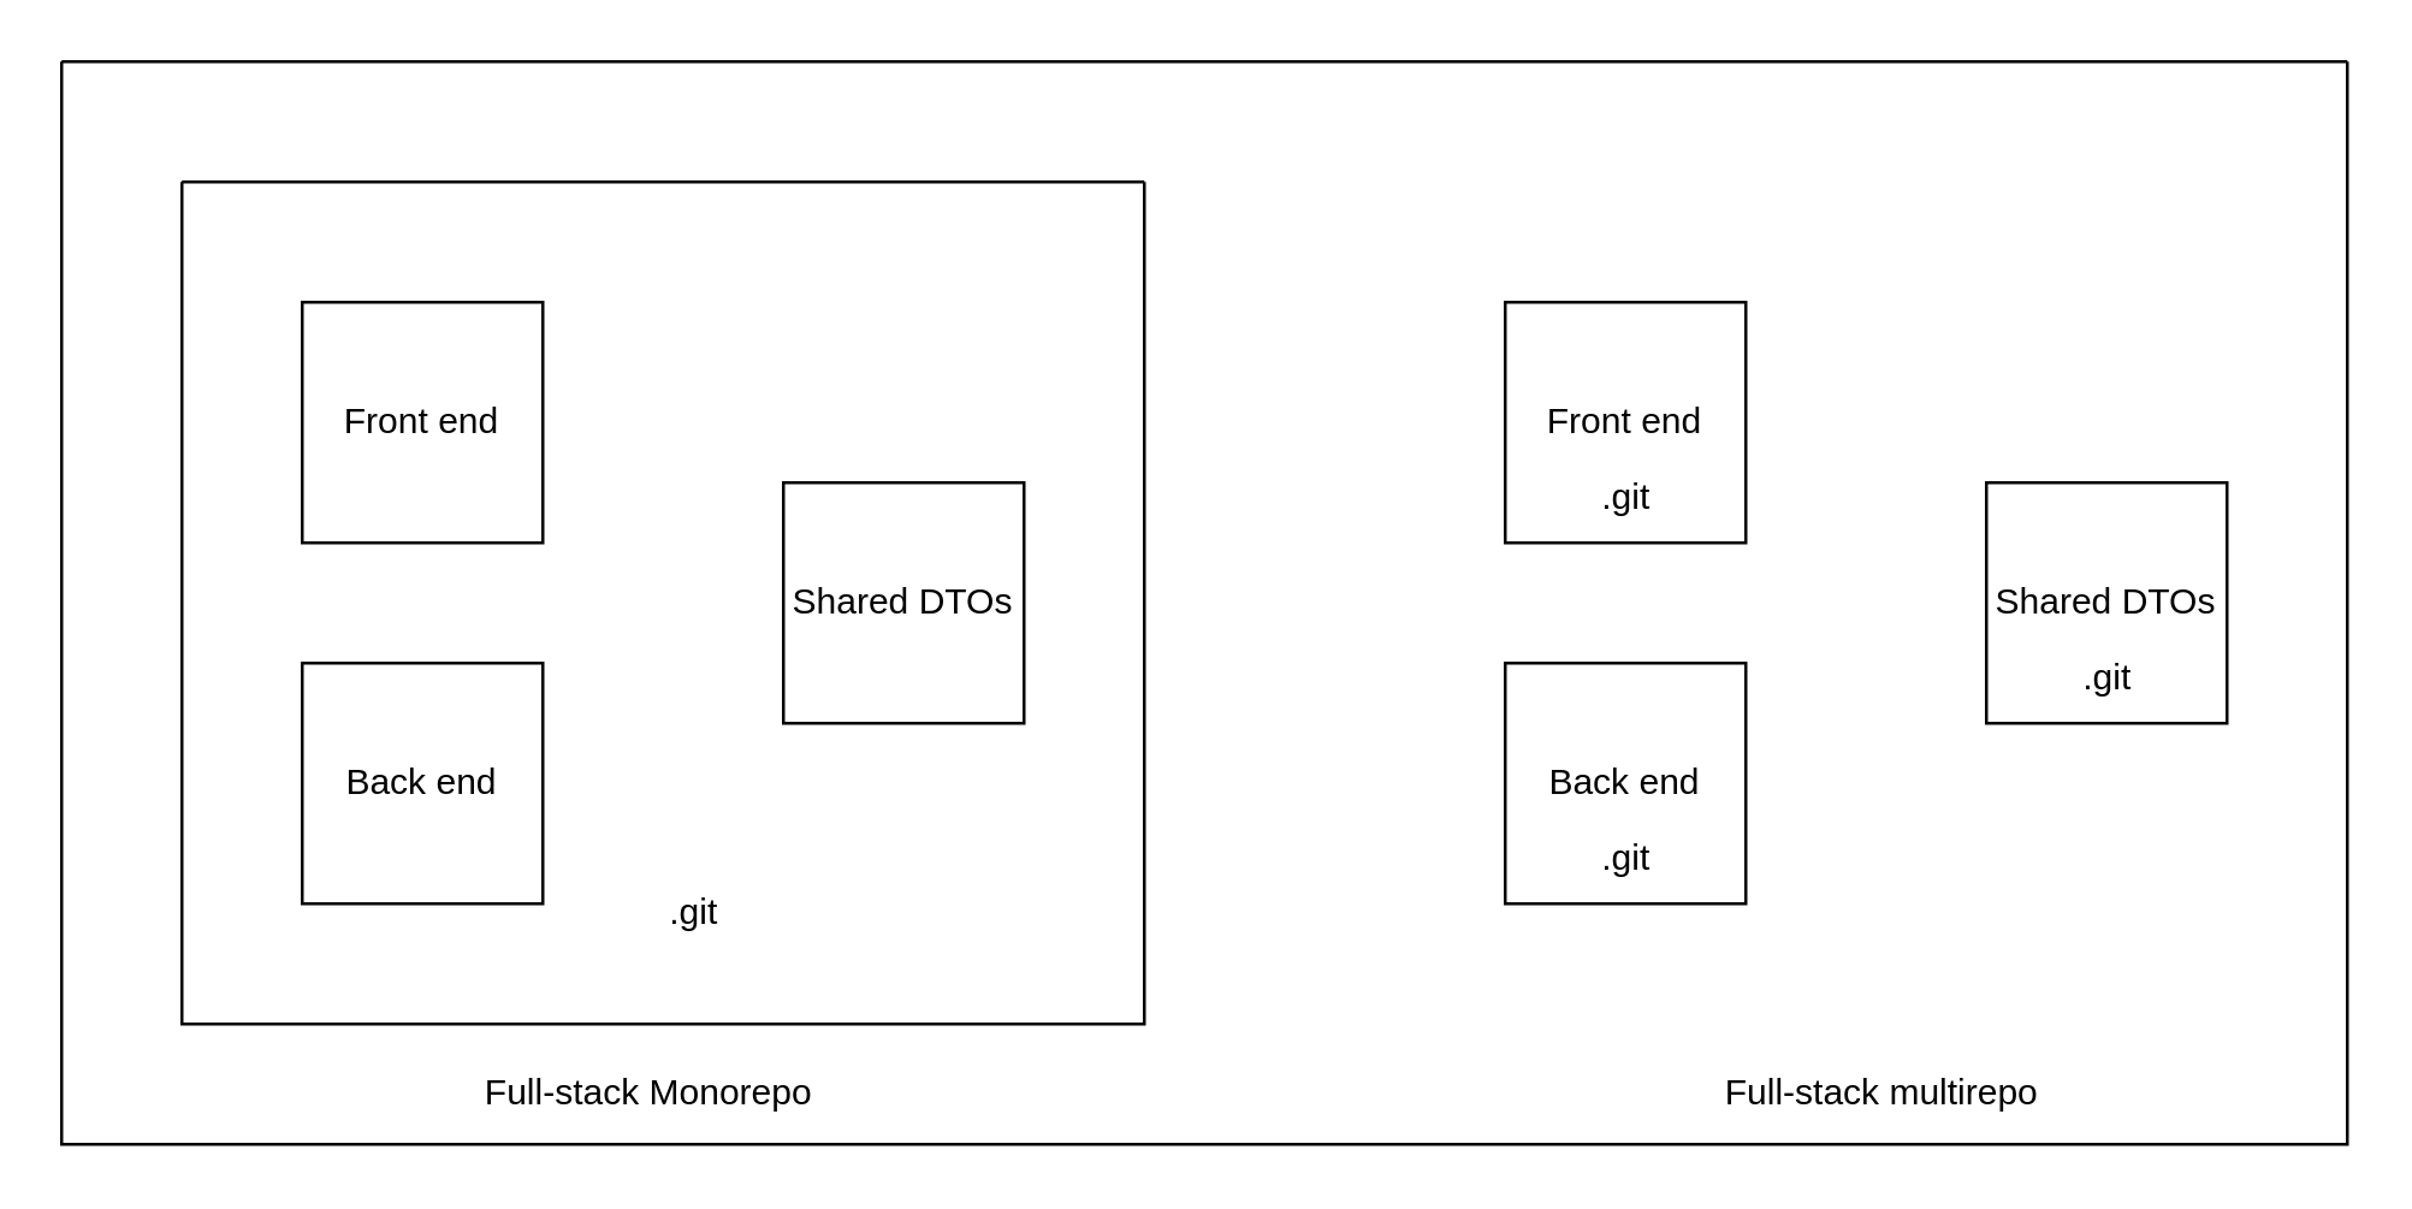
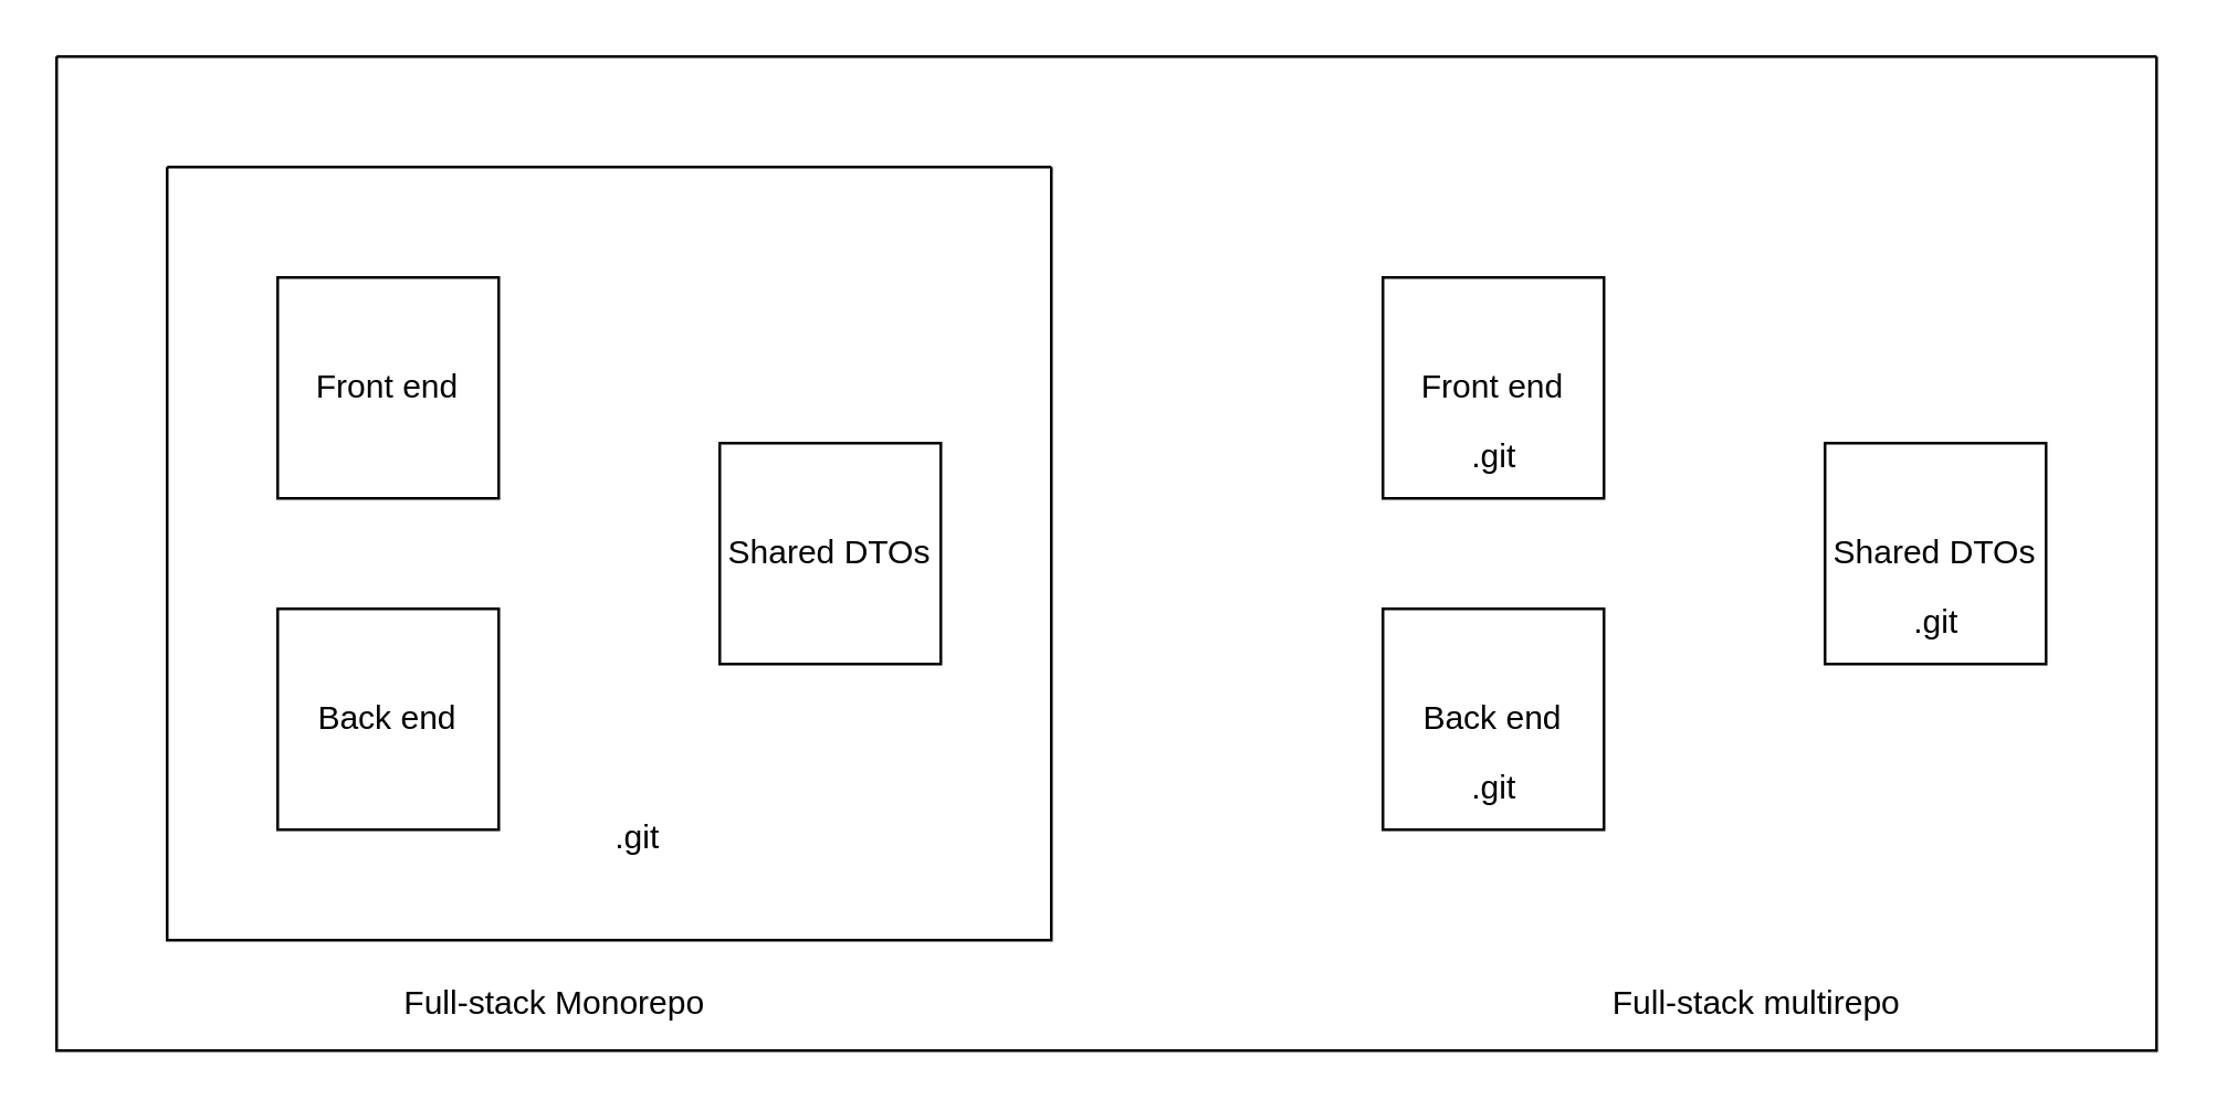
- <mxCell id="9" value="Full-stack Monorepo" style="text;html=1;align=center;verticalAlign=middle;resizable=0;points=[];autosize=1;strokeColor=none;fillColor=none;" vertex="1" parent="1"><mxGeometry x="150" y="348" width="130" height="30" as="geometry" /></mxCell>
+ <mxCell id="9" value="Full-stack Monorepo" style="text;html=1;align=center;verticalAlign=middle;resizable=0;points=[];autosize=1;strokeColor=none;fillColor=none;" vertex="1" parent="1"><mxGeometry x="135" y="348" width="130" height="30" as="geometry" /></mxCell>
- <mxCell id="10" value="Full-stack multirepo" style="text;html=1;align=center;verticalAlign=middle;resizable=0;points=[];autosize=1;strokeColor=none;fillColor=none;" vertex="1" parent="1"><mxGeometry x="560" y="348" width="130" height="30" as="geometry" /></mxCell>
+ <mxCell id="10" value="Full-stack multirepo" style="text;html=1;align=center;verticalAlign=middle;resizable=0;points=[];autosize=1;strokeColor=none;fillColor=none;" vertex="1" parent="1"><mxGeometry x="570" y="348" width="130" height="30" as="geometry" /></mxCell>
